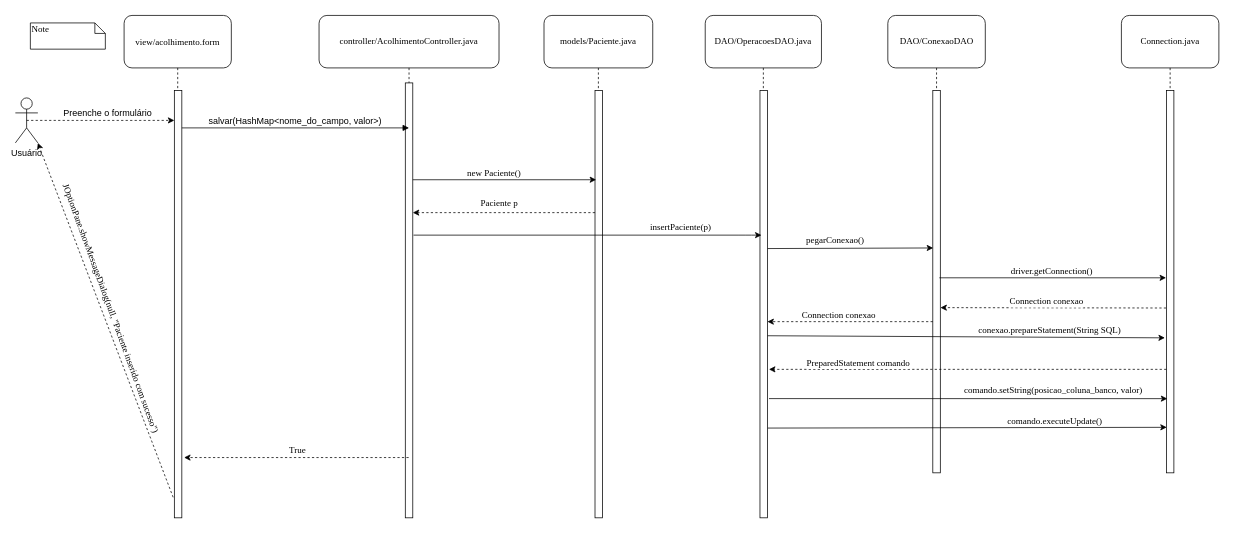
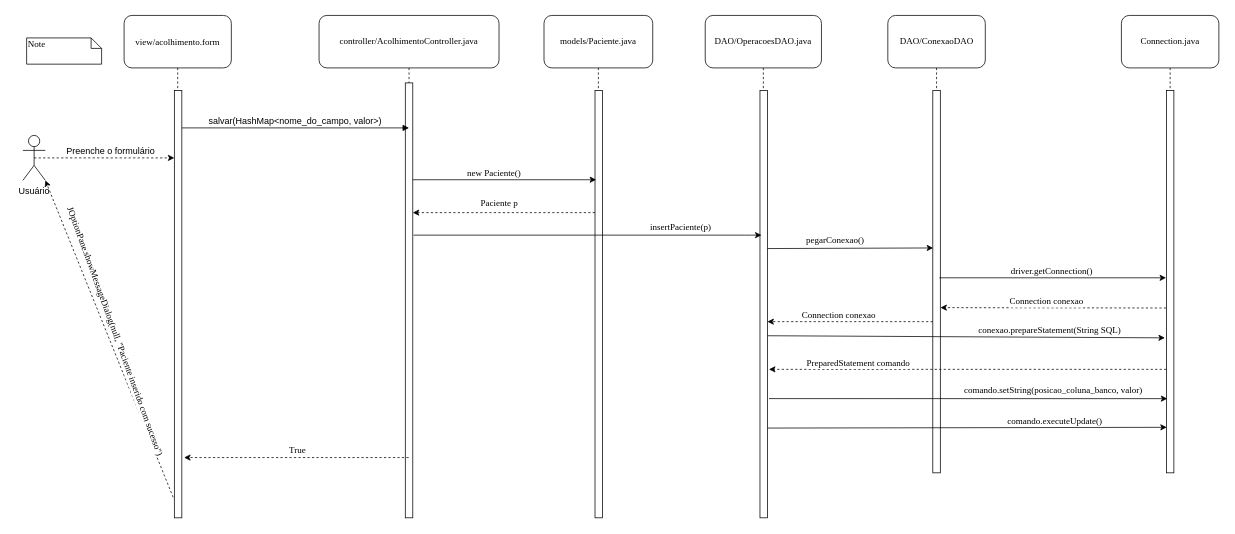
- <mxCell id="10" value="Note" style="shape=note;whiteSpace=wrap;html=1;size=14;verticalAlign=top;align=left;spacingTop=-6;rounded=0;shadow=0;comic=0;labelBackgroundColor=none;strokeColor=#000000;strokeWidth=1;fillColor=#FFFFFF;fontFamily=Verdana;fontSize=12;fontColor=#000000;" parent="1" vertex="1"><mxGeometry x="40" y="30" width="100" height="35" as="geometry" /></mxCell>
+ <mxCell id="10" value="Note" style="shape=note;whiteSpace=wrap;html=1;size=14;verticalAlign=top;align=left;spacingTop=-6;rounded=0;shadow=0;comic=0;labelBackgroundColor=none;strokeColor=#000000;strokeWidth=1;fillColor=#FFFFFF;fontFamily=Verdana;fontSize=12;fontColor=#000000;" parent="1" vertex="1"><mxGeometry x="35" y="50" width="100" height="35" as="geometry" /></mxCell>
- <mxCell id="11" value="Usuário" style="shape=umlActor;verticalLabelPosition=bottom;labelBackgroundColor=#ffffff;verticalAlign=top;html=1;outlineConnect=0;" vertex="1" parent="1"><mxGeometry x="20" y="130" width="30" height="60" as="geometry" /></mxCell>
+ <mxCell id="11" value="Usuário" style="shape=umlActor;verticalLabelPosition=bottom;labelBackgroundColor=#ffffff;verticalAlign=top;html=1;outlineConnect=0;" vertex="1" parent="1"><mxGeometry x="30" y="180" width="30" height="60" as="geometry" /></mxCell>
